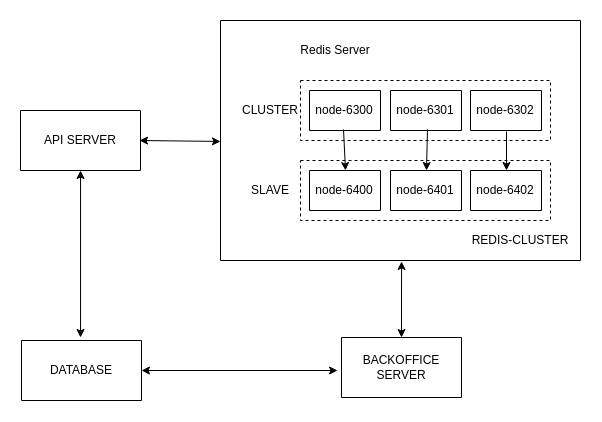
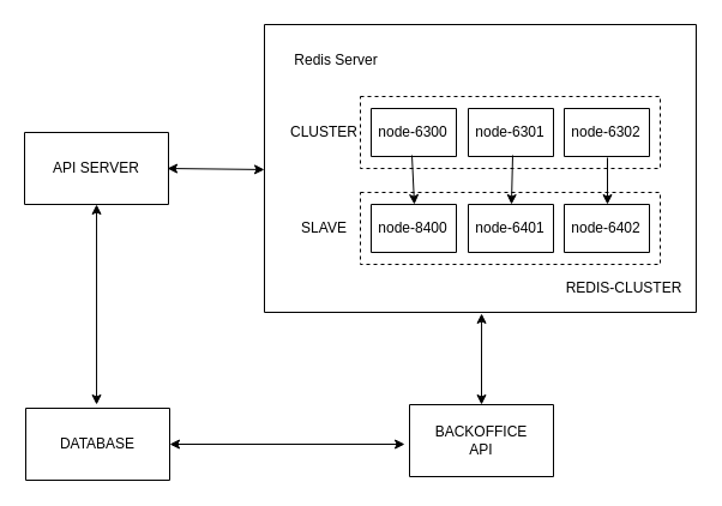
- <mxCell id="7" value="Redis Server" style="text;html=1;strokeColor=none;fillColor=none;align=center;verticalAlign=middle;whiteSpace=wrap;rounded=0;" vertex="1" parent="1"><mxGeometry x="285" y="40" width="100" height="20" as="geometry" /></mxCell>
+ <mxCell id="7" value="Redis Server" style="text;html=1;strokeColor=none;fillColor=none;align=center;verticalAlign=middle;whiteSpace=wrap;rounded=0;" vertex="1" parent="1"><mxGeometry x="230" y="40" width="100" height="20" as="geometry" /></mxCell>
- <mxCell id="18" value="node-6400" style="text;html=1;strokeColor=none;fillColor=none;align=center;verticalAlign=middle;whiteSpace=wrap;rounded=0;" vertex="1" parent="1"><mxGeometry x="311" y="180" width="66" height="20" as="geometry" /></mxCell>
+ <mxCell id="18" value="node-8400" style="text;html=1;strokeColor=none;fillColor=none;align=center;verticalAlign=middle;whiteSpace=wrap;rounded=0;" vertex="1" parent="1"><mxGeometry x="311" y="180" width="66" height="20" as="geometry" /></mxCell>
- <mxCell id="33" value="BACKOFFICE&lt;br&gt;SERVER" style="text;html=1;strokeColor=none;fillColor=none;align=center;verticalAlign=middle;whiteSpace=wrap;rounded=0;" vertex="1" parent="1"><mxGeometry x="351" y="357" width="100" height="20" as="geometry" /></mxCell>
+ <mxCell id="33" value="BACKOFFICE&lt;br&gt;API" style="text;html=1;strokeColor=none;fillColor=none;align=center;verticalAlign=middle;whiteSpace=wrap;rounded=0;" vertex="1" parent="1"><mxGeometry x="351" y="357" width="100" height="20" as="geometry" /></mxCell>
